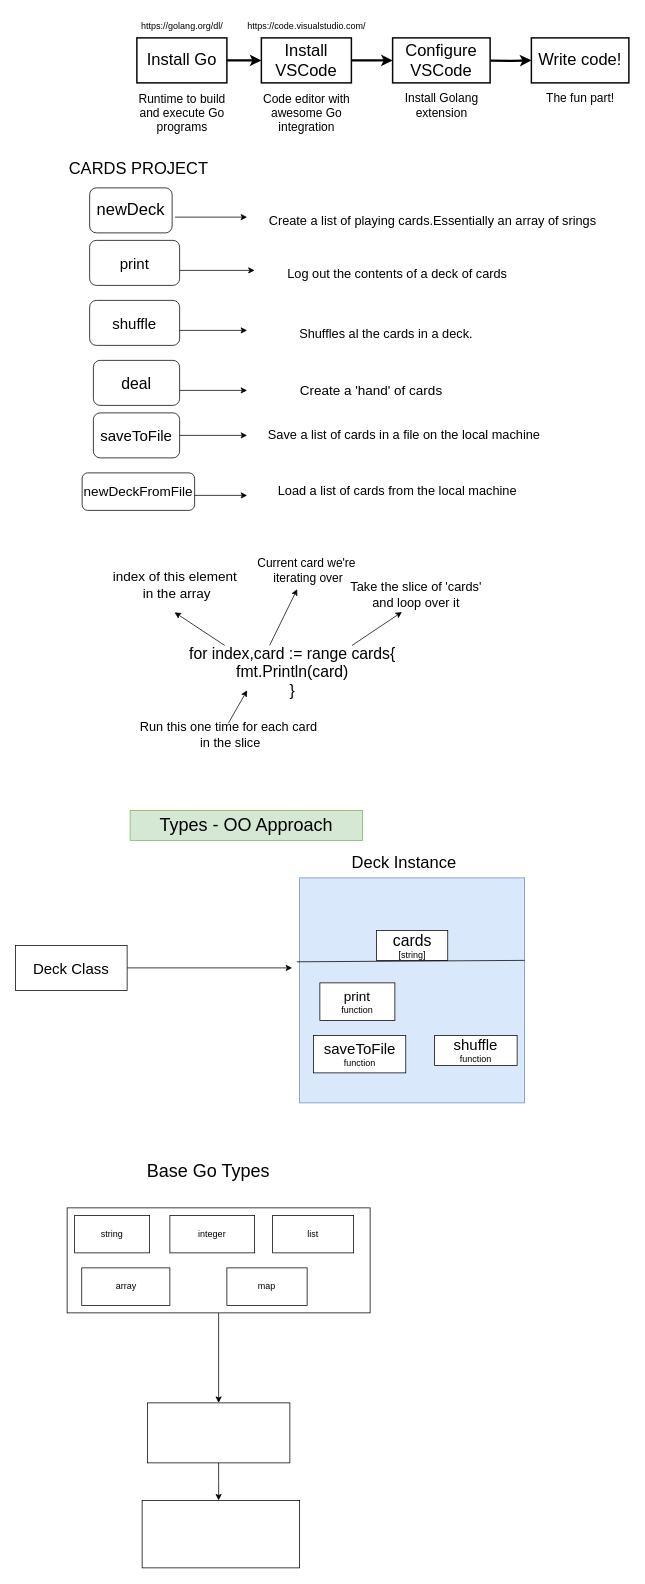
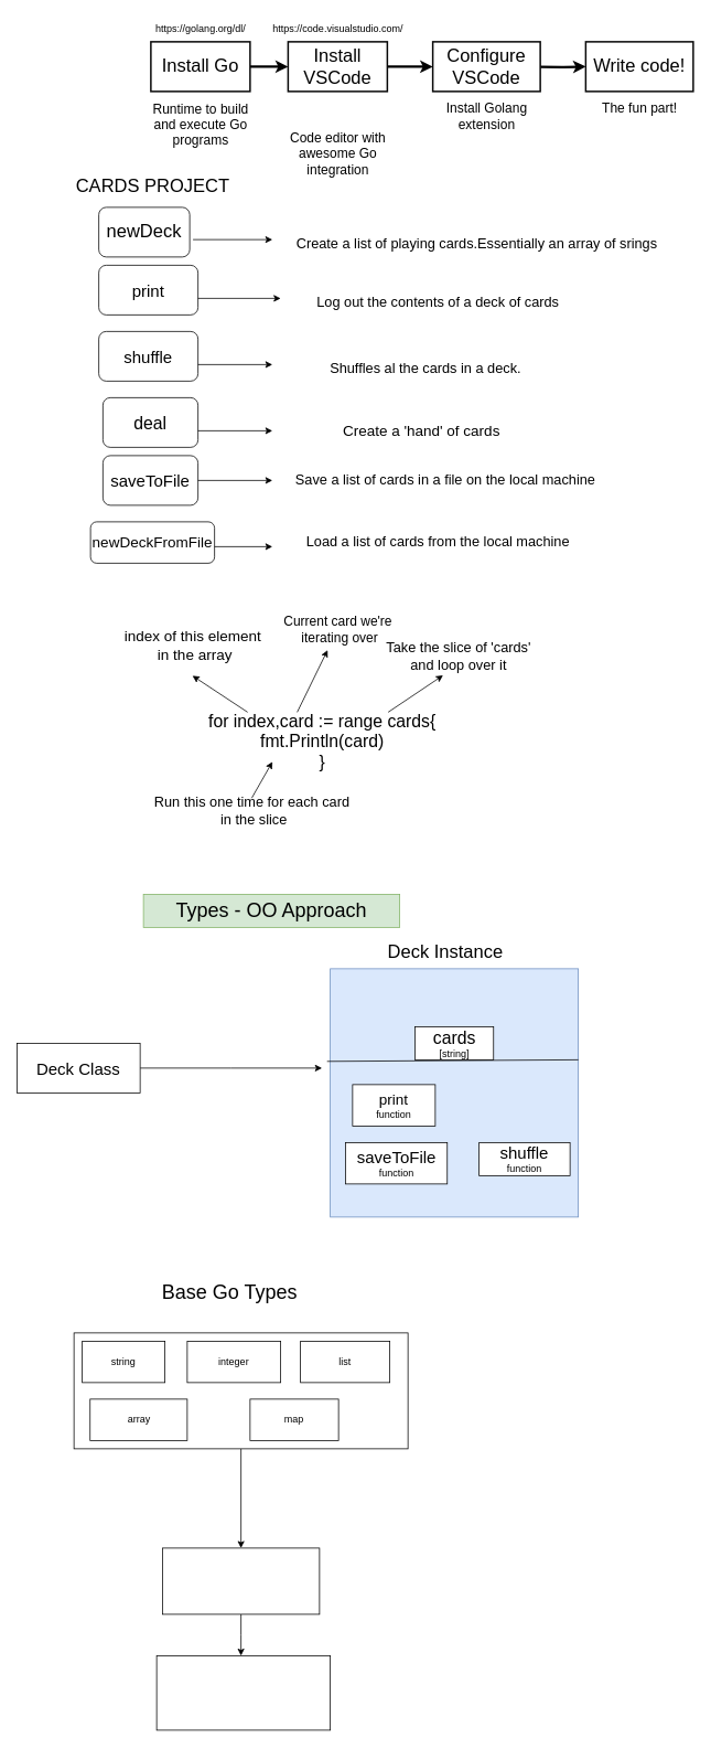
- <mxCell id="8" value="Code editor with awesome Go integration" style="text;html=1;strokeColor=none;fillColor=none;align=center;verticalAlign=middle;whiteSpace=wrap;rounded=0;shadow=0;labelBackgroundColor=none;fontSize=16;fontColor=#000000;" parent="1" vertex="1"><mxGeometry x="346" y="110" width="125" height="80" as="geometry" /></mxCell>
+ <mxCell id="8" value="Code editor with awesome Go integration" style="text;html=1;strokeColor=none;fillColor=none;align=center;verticalAlign=middle;whiteSpace=wrap;rounded=0;shadow=0;labelBackgroundColor=none;fontSize=16;fontColor=#000000;" parent="1" vertex="1"><mxGeometry x="346" y="145" width="125" height="80" as="geometry" /></mxCell>
- <mxCell id="29" value="&lt;font style=&quot;font-size: 18px;&quot;&gt;Create a 'hand' of cards&lt;/font&gt;" style="text;html=1;align=center;verticalAlign=middle;resizable=0;points=[];autosize=1;strokeColor=none;fillColor=none;" parent="1" vertex="1"><mxGeometry x="389" y="500" width="210" height="40" as="geometry" /></mxCell>
+ <mxCell id="29" value="&lt;font style=&quot;font-size: 18px;&quot;&gt;Create a 'hand' of cards&lt;/font&gt;" style="text;html=1;align=center;verticalAlign=middle;resizable=0;points=[];autosize=1;strokeColor=none;fillColor=none;" parent="1" vertex="1"><mxGeometry x="404" y="500" width="210" height="40" as="geometry" /></mxCell>
